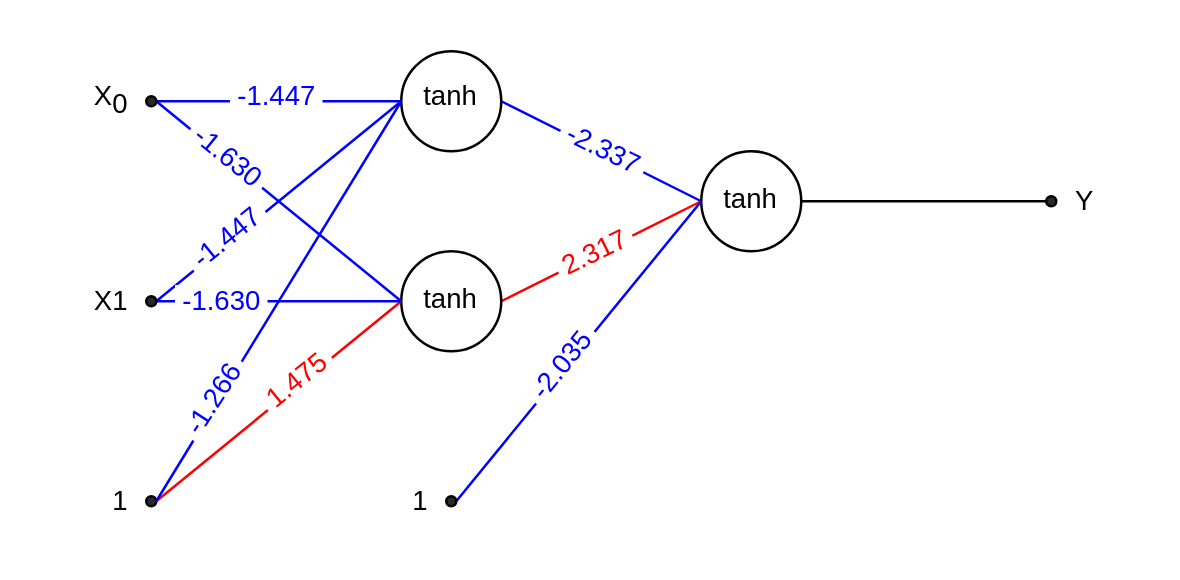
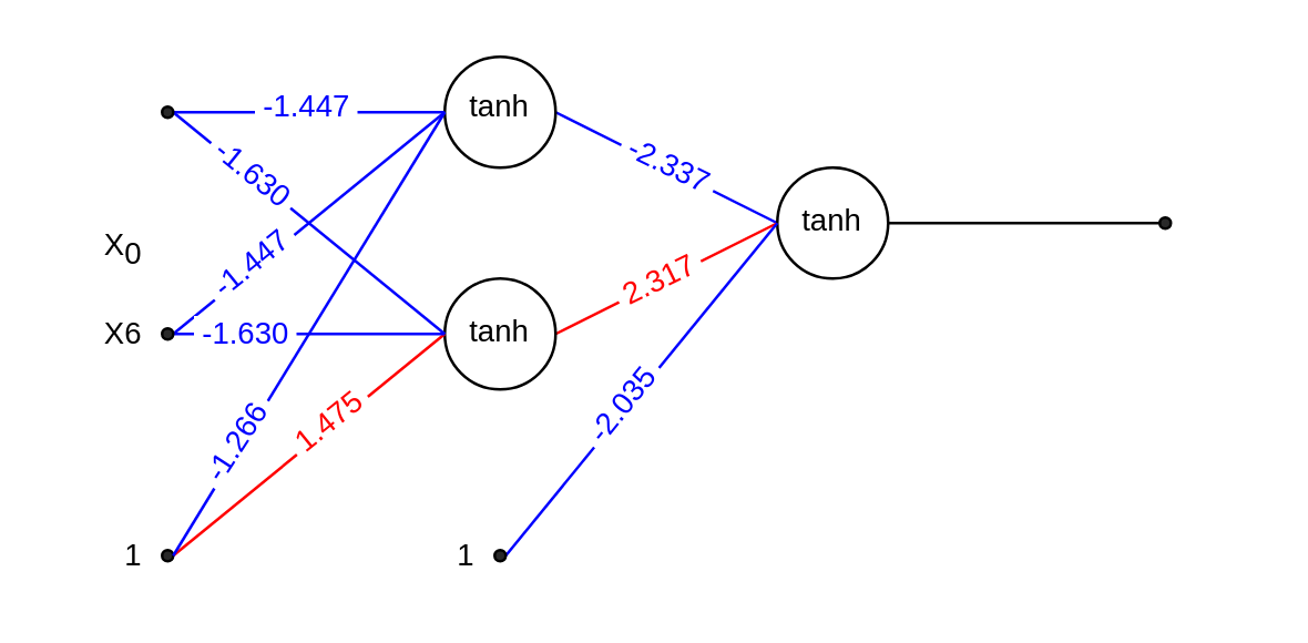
- <mxCell id="17" value="X&lt;font style=&quot;font-size: 11px;&quot;&gt;&lt;sub style=&quot;font-size: 11px;&quot;&gt;0&lt;/sub&gt;&lt;/font&gt;" style="text;html=1;resizable=0;autosize=1;align=right;verticalAlign=middle;points=[];fillColor=none;strokeColor=none;rounded=0;fontSize=11;labelBackgroundColor=#FFFFFF;spacing=0;" vertex="1" parent="1"><mxGeometry x="20" y="30" width="30" height="20" as="geometry" /></mxCell>
+ <mxCell id="17" value="X&lt;font style=&quot;font-size: 11px;&quot;&gt;&lt;sub style=&quot;font-size: 11px;&quot;&gt;0&lt;/sub&gt;&lt;/font&gt;" style="text;html=1;resizable=0;autosize=1;align=right;verticalAlign=middle;points=[];fillColor=none;strokeColor=none;rounded=0;fontSize=11;labelBackgroundColor=#FFFFFF;spacing=0;" vertex="1" parent="1"><mxGeometry x="20" y="80" width="30" height="20" as="geometry" /></mxCell>
- <mxCell id="34" value="Y" style="text;html=1;resizable=0;autosize=1;align=left;verticalAlign=middle;points=[];fillColor=none;strokeColor=none;rounded=0;fontSize=11;labelBackgroundColor=#FFFFFF;spacing=0;" vertex="1" parent="1"><mxGeometry x="430" y="70" width="20" height="20" as="geometry" /></mxCell>
- <mxCell id="18" value="X&lt;span style=&quot;font-size: 11px;&quot;&gt;1&lt;/span&gt;" style="text;html=1;resizable=0;autosize=1;align=right;verticalAlign=middle;points=[];fillColor=none;strokeColor=none;rounded=0;fontSize=11;labelBackgroundColor=#FFFFFF;spacing=0;" vertex="1" parent="1"><mxGeometry x="20" y="110" width="30" height="20" as="geometry" /></mxCell>
+ <mxCell id="18" value="X&lt;span style=&quot;font-size: 11px;&quot;&gt;6&lt;/span&gt;" style="text;html=1;resizable=0;autosize=1;align=right;verticalAlign=middle;points=[];fillColor=none;strokeColor=none;rounded=0;fontSize=11;labelBackgroundColor=#FFFFFF;spacing=0;" vertex="1" parent="1"><mxGeometry x="20" y="110" width="30" height="20" as="geometry" /></mxCell>
